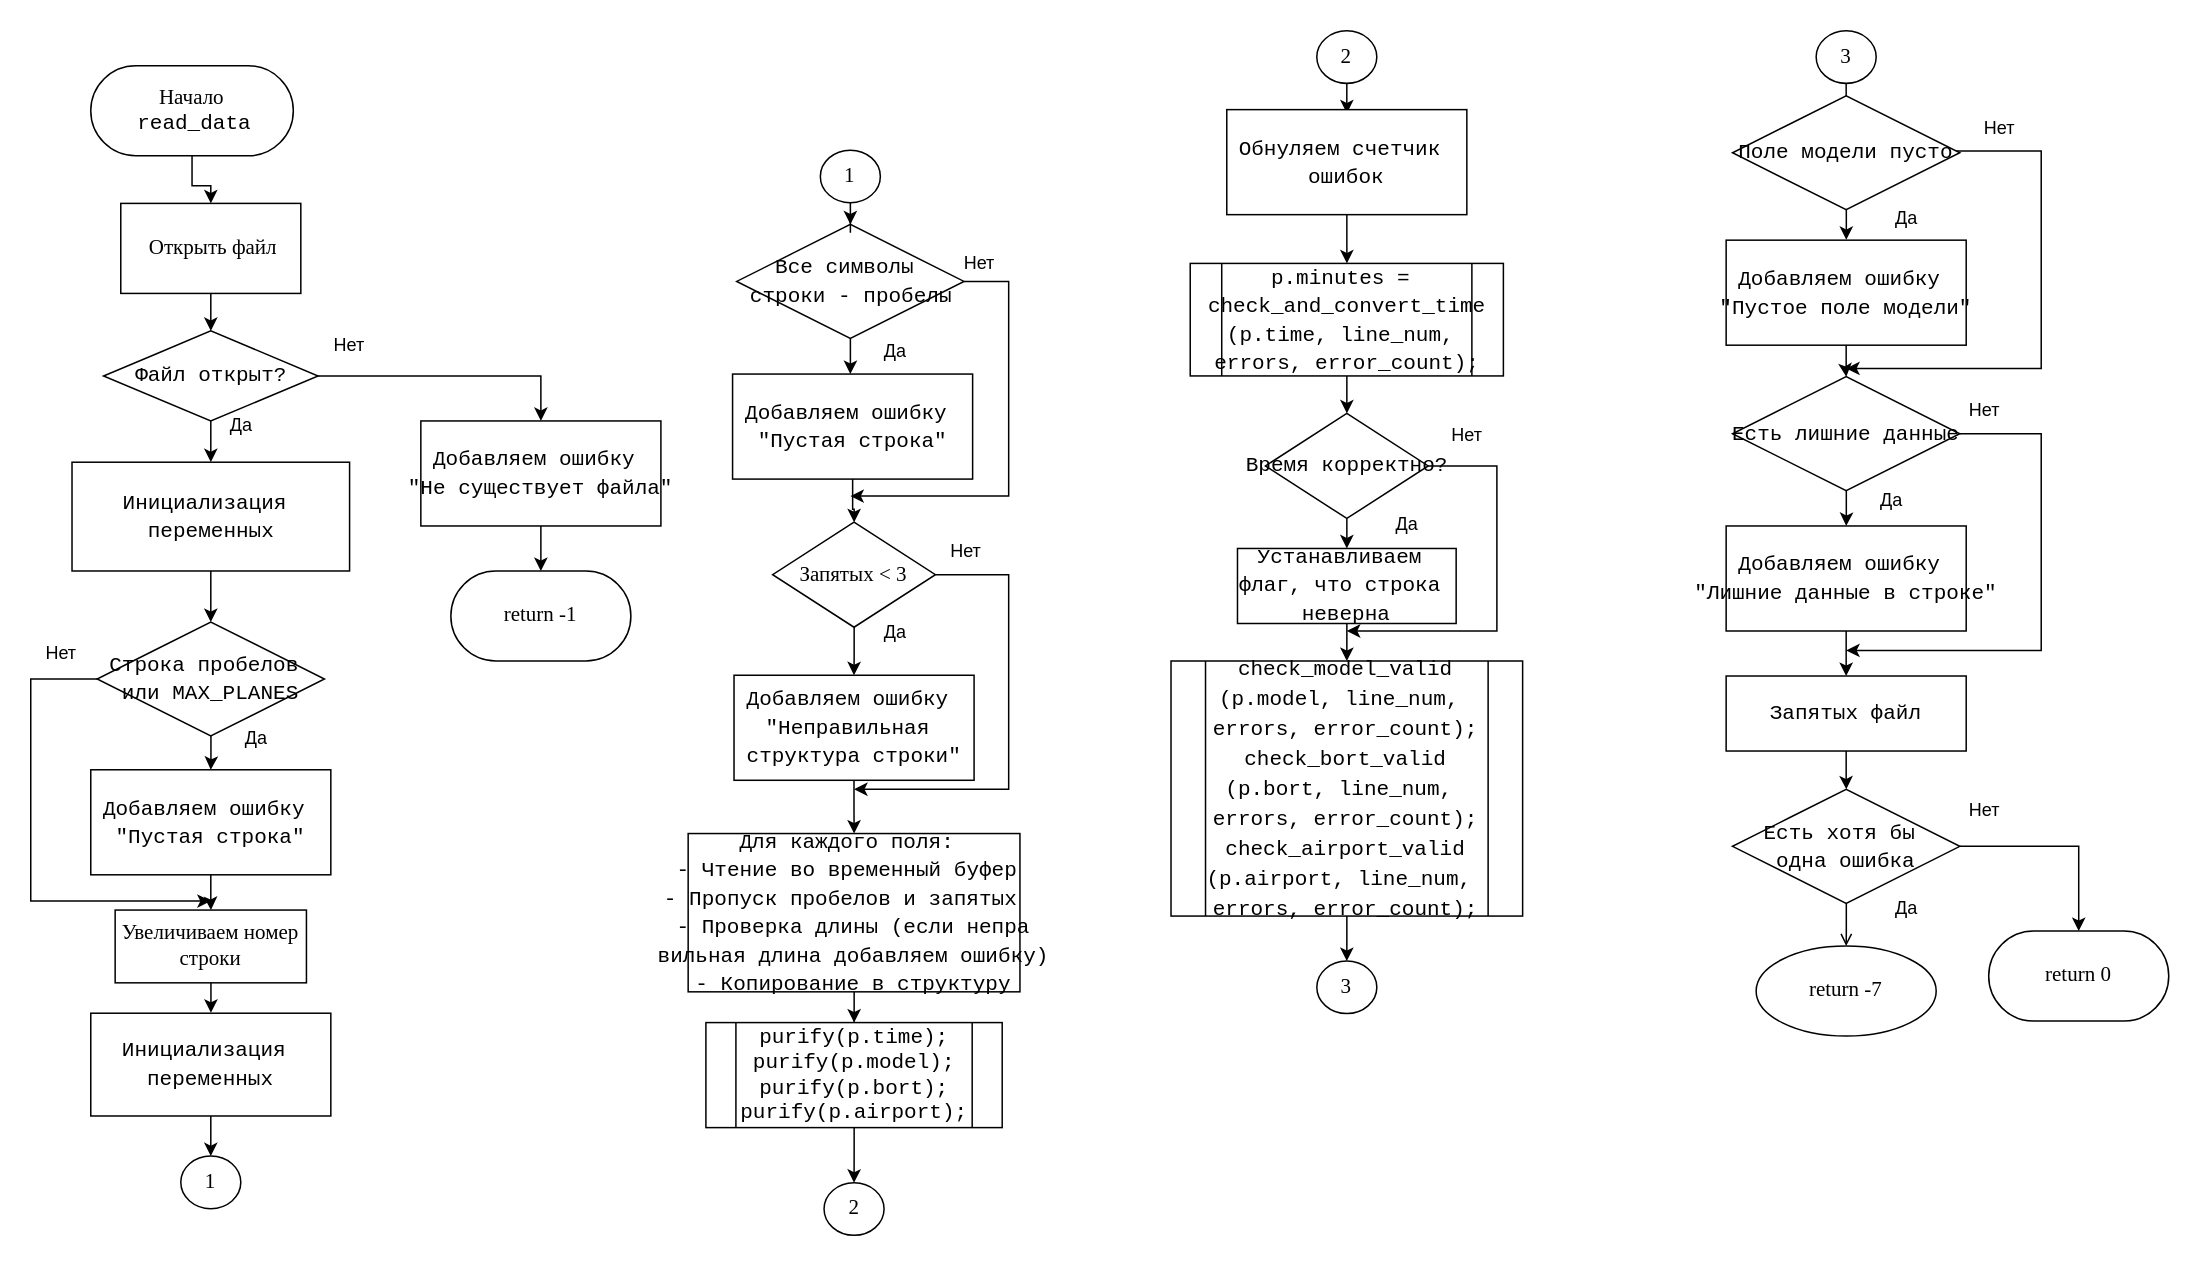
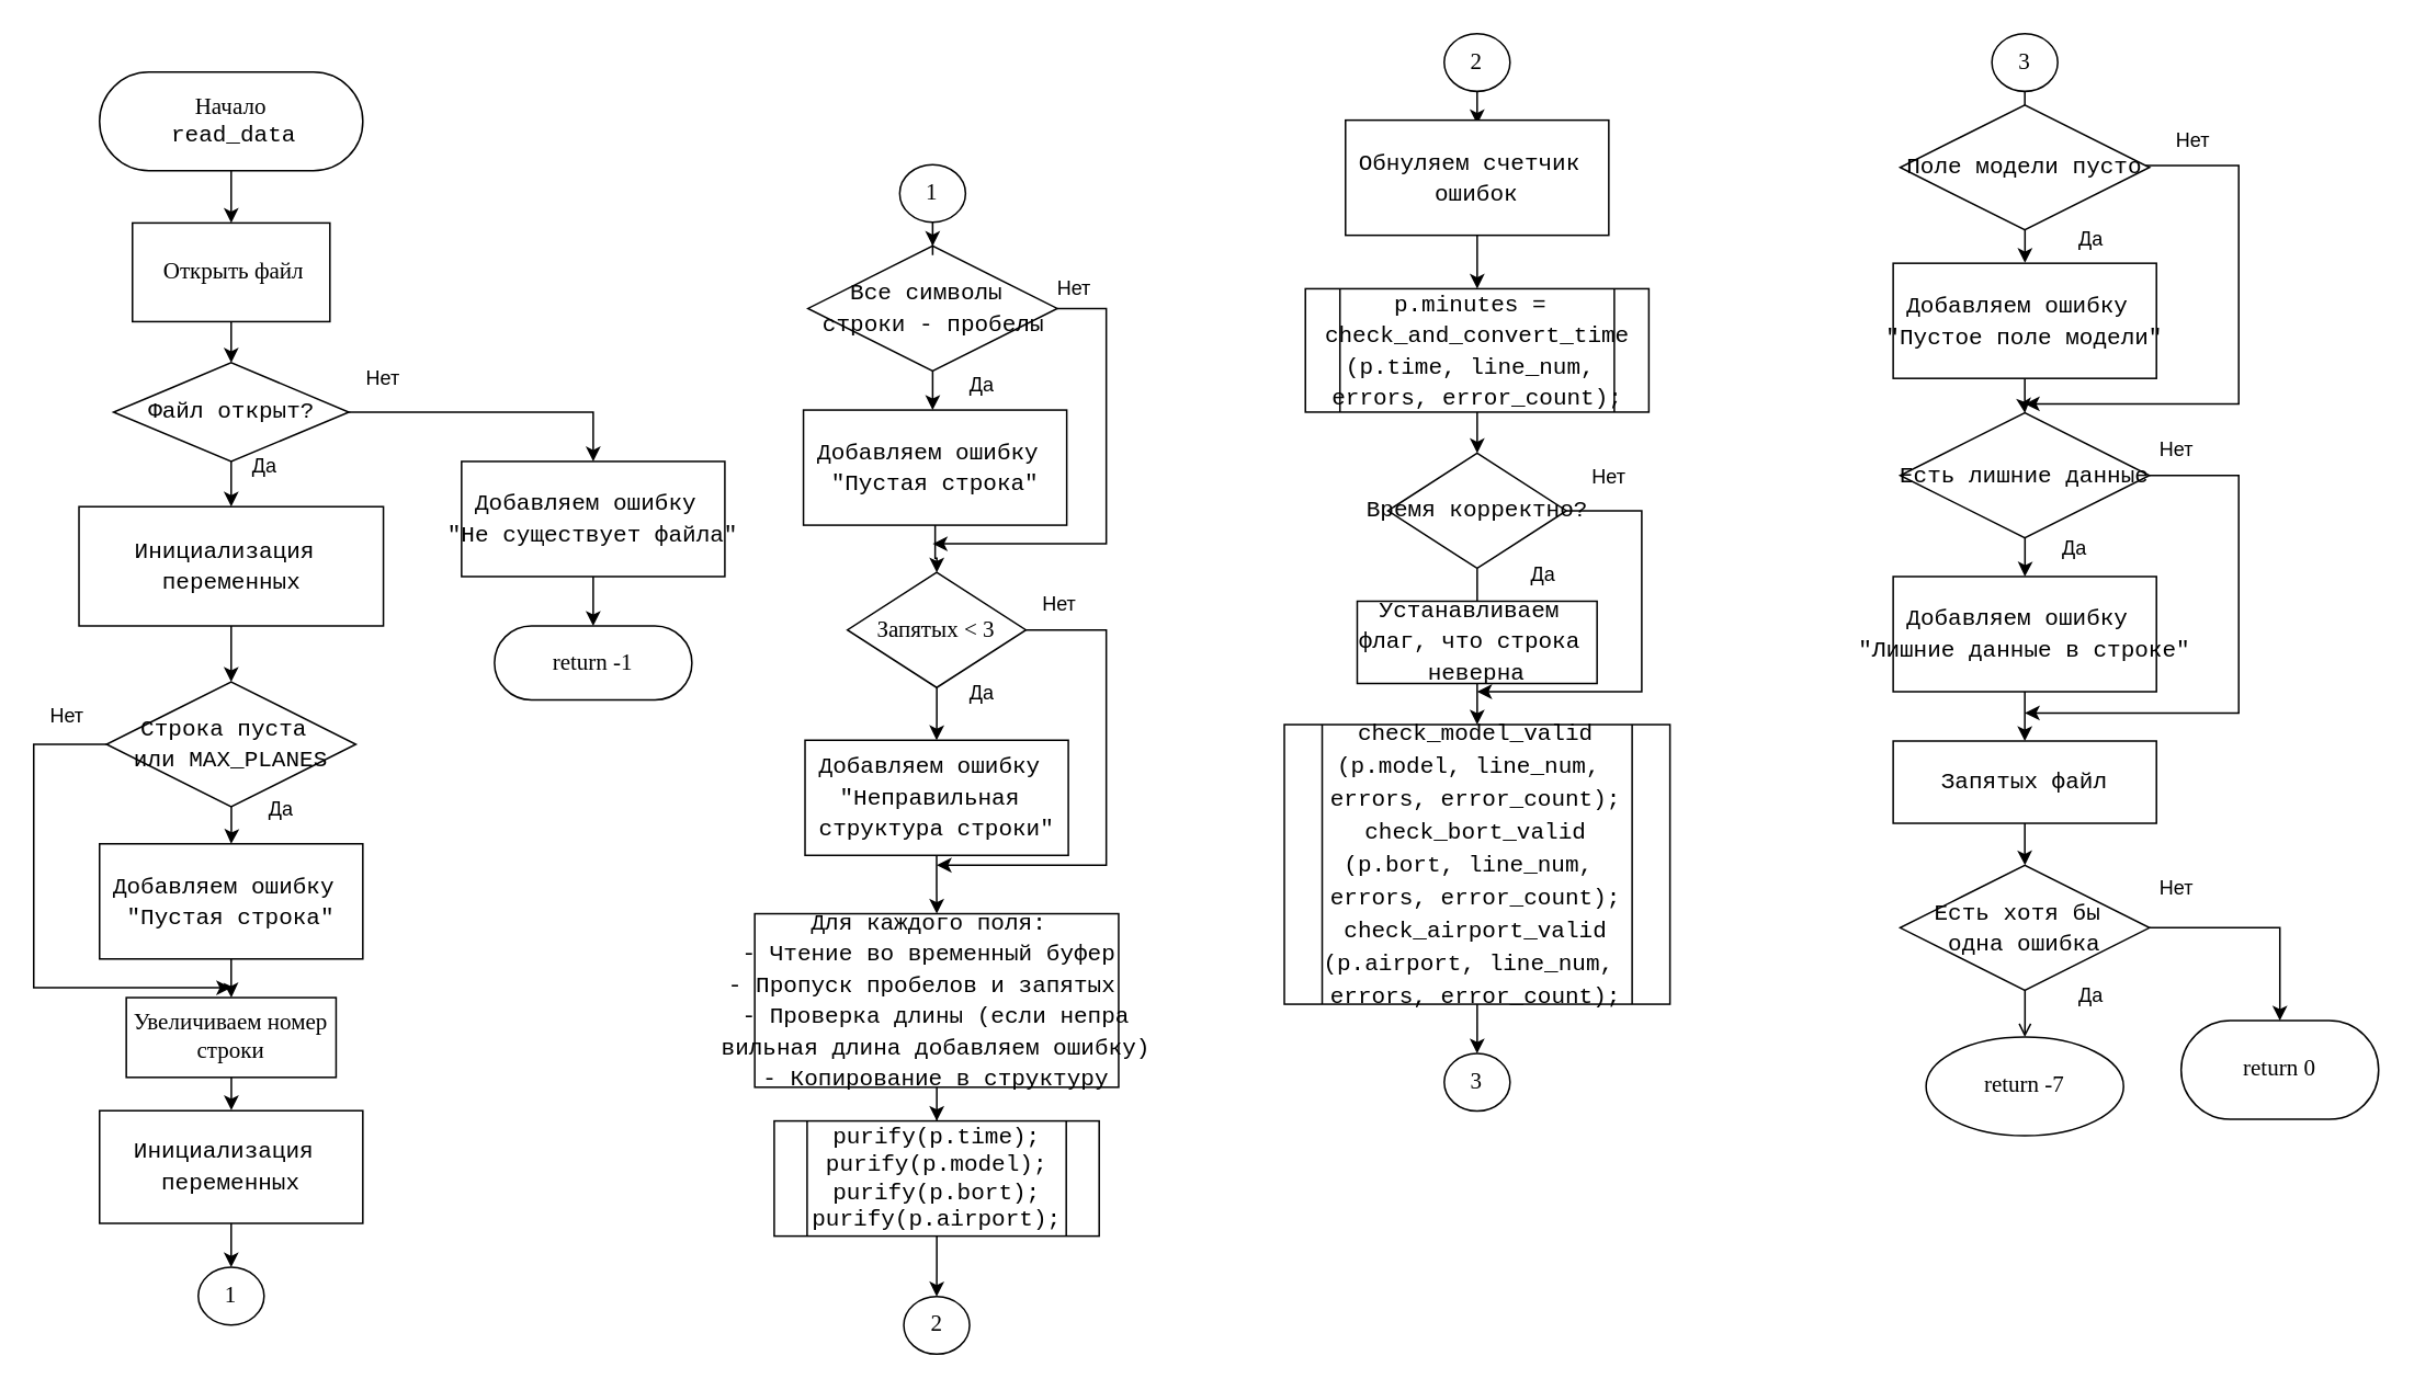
- <mxCell id="3" value="&lt;font style=&quot;background-color: light-dark(#ffffff, var(--ge-dark-color, #121212));&quot;&gt;Начало&lt;/font&gt;&lt;div&gt;&lt;span&gt;&lt;font&gt;&amp;nbsp;&lt;span&gt;&lt;span style=&quot;font-family: Consolas, &amp;quot;Courier New&amp;quot;, monospace; white-space: pre;&quot;&gt;read_data&lt;/span&gt;&lt;br&gt;&lt;/span&gt;&lt;/font&gt;&lt;/span&gt;&lt;/div&gt;" style="rounded=1;whiteSpace=wrap;html=1;arcSize=50;fontFamily=Consolas;fontSize=14;" parent="1" vertex="1"><mxGeometry x="60" y="43.25" width="135" height="60" as="geometry" /></mxCell>
+ <mxCell id="3" value="&lt;font style=&quot;background-color: light-dark(#ffffff, var(--ge-dark-color, #121212));&quot;&gt;Начало&lt;/font&gt;&lt;div&gt;&lt;span&gt;&lt;font&gt;&amp;nbsp;&lt;span&gt;&lt;span style=&quot;font-family: Consolas, &amp;quot;Courier New&amp;quot;, monospace; white-space: pre;&quot;&gt;read_data&lt;/span&gt;&lt;br&gt;&lt;/span&gt;&lt;/font&gt;&lt;/span&gt;&lt;/div&gt;" style="rounded=1;whiteSpace=wrap;html=1;arcSize=50;fontFamily=Consolas;fontSize=14;" parent="1" vertex="1"><mxGeometry x="60" y="43.25" width="160" height="60" as="geometry" /></mxCell>
- <mxCell id="83" style="edgeStyle=orthogonalEdgeStyle;rounded=0;orthogonalLoop=1;jettySize=auto;html=1;" parent="1" source="85" target="87" edge="1"><mxGeometry relative="1" as="geometry" /></mxCell>
+ <mxCell id="83" style="edgeStyle=orthogonalEdgeStyle;rounded=0;orthogonalLoop=1;jettySize=auto;html=1;endArrow=none;" parent="1" source="85" target="87" edge="1"><mxGeometry relative="1" as="geometry" /></mxCell>
- <mxCell id="42" value="return -1" style="whiteSpace=wrap;html=1;fontSize=14;fontFamily=Consolas;rounded=1;arcSize=50;" parent="1" vertex="1"><mxGeometry x="300" y="380" width="120" height="60" as="geometry" /></mxCell>
+ <mxCell id="42" value="return -1" style="whiteSpace=wrap;html=1;fontSize=14;fontFamily=Consolas;rounded=1;arcSize=50;" parent="1" vertex="1"><mxGeometry x="300" y="380" width="120" height="45" as="geometry" /></mxCell>
- <mxCell id="15" value="&lt;div style=&quot;font-family: Consolas, &amp;quot;Courier New&amp;quot;, monospace; line-height: 19px; white-space: pre;&quot;&gt;&lt;div style=&quot;line-height: 19px;&quot;&gt;&lt;div style=&quot;line-height: 19px;&quot;&gt;Строка пробелов &lt;/div&gt;&lt;div style=&quot;line-height: 19px;&quot;&gt;или MAX_PLANES&lt;/div&gt;&lt;/div&gt;&lt;/div&gt;" style="rhombus;whiteSpace=wrap;html=1;rounded=1;strokeColor=default;align=center;verticalAlign=middle;arcSize=0;fontFamily=Consolas;fontSize=14;fontColor=default;fillColor=default;" parent="1" vertex="1"><mxGeometry x="64.25" y="414" width="151.5" height="76" as="geometry" /></mxCell>
+ <mxCell id="15" value="&lt;div style=&quot;font-family: Consolas, &amp;quot;Courier New&amp;quot;, monospace; line-height: 19px; white-space: pre;&quot;&gt;&lt;div style=&quot;line-height: 19px;&quot;&gt;&lt;div style=&quot;line-height: 19px;&quot;&gt;Строка пуста &lt;/div&gt;&lt;div style=&quot;line-height: 19px;&quot;&gt;или MAX_PLANES&lt;/div&gt;&lt;/div&gt;&lt;/div&gt;" style="rhombus;whiteSpace=wrap;html=1;rounded=1;strokeColor=default;align=center;verticalAlign=middle;arcSize=0;fontFamily=Consolas;fontSize=14;fontColor=default;fillColor=default;" parent="1" vertex="1"><mxGeometry x="64.25" y="414" width="151.5" height="76" as="geometry" /></mxCell>
